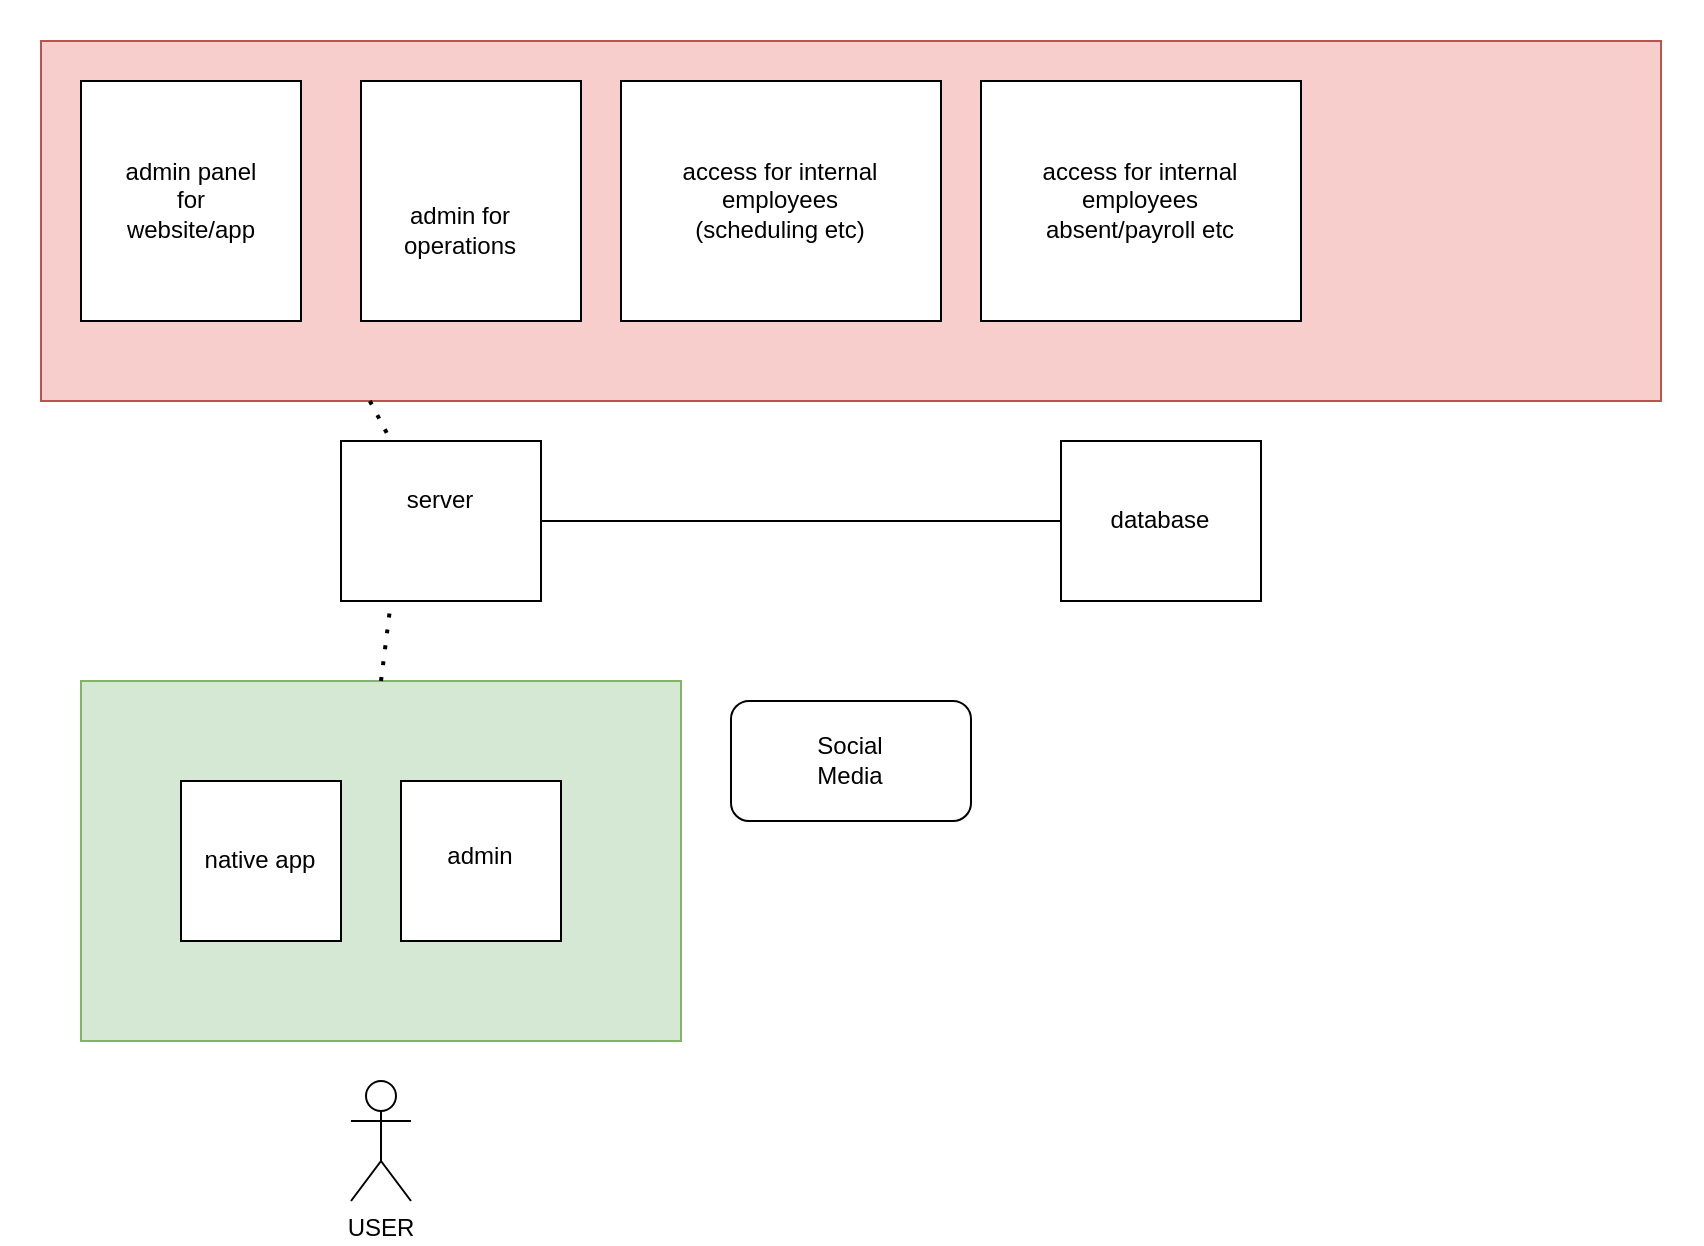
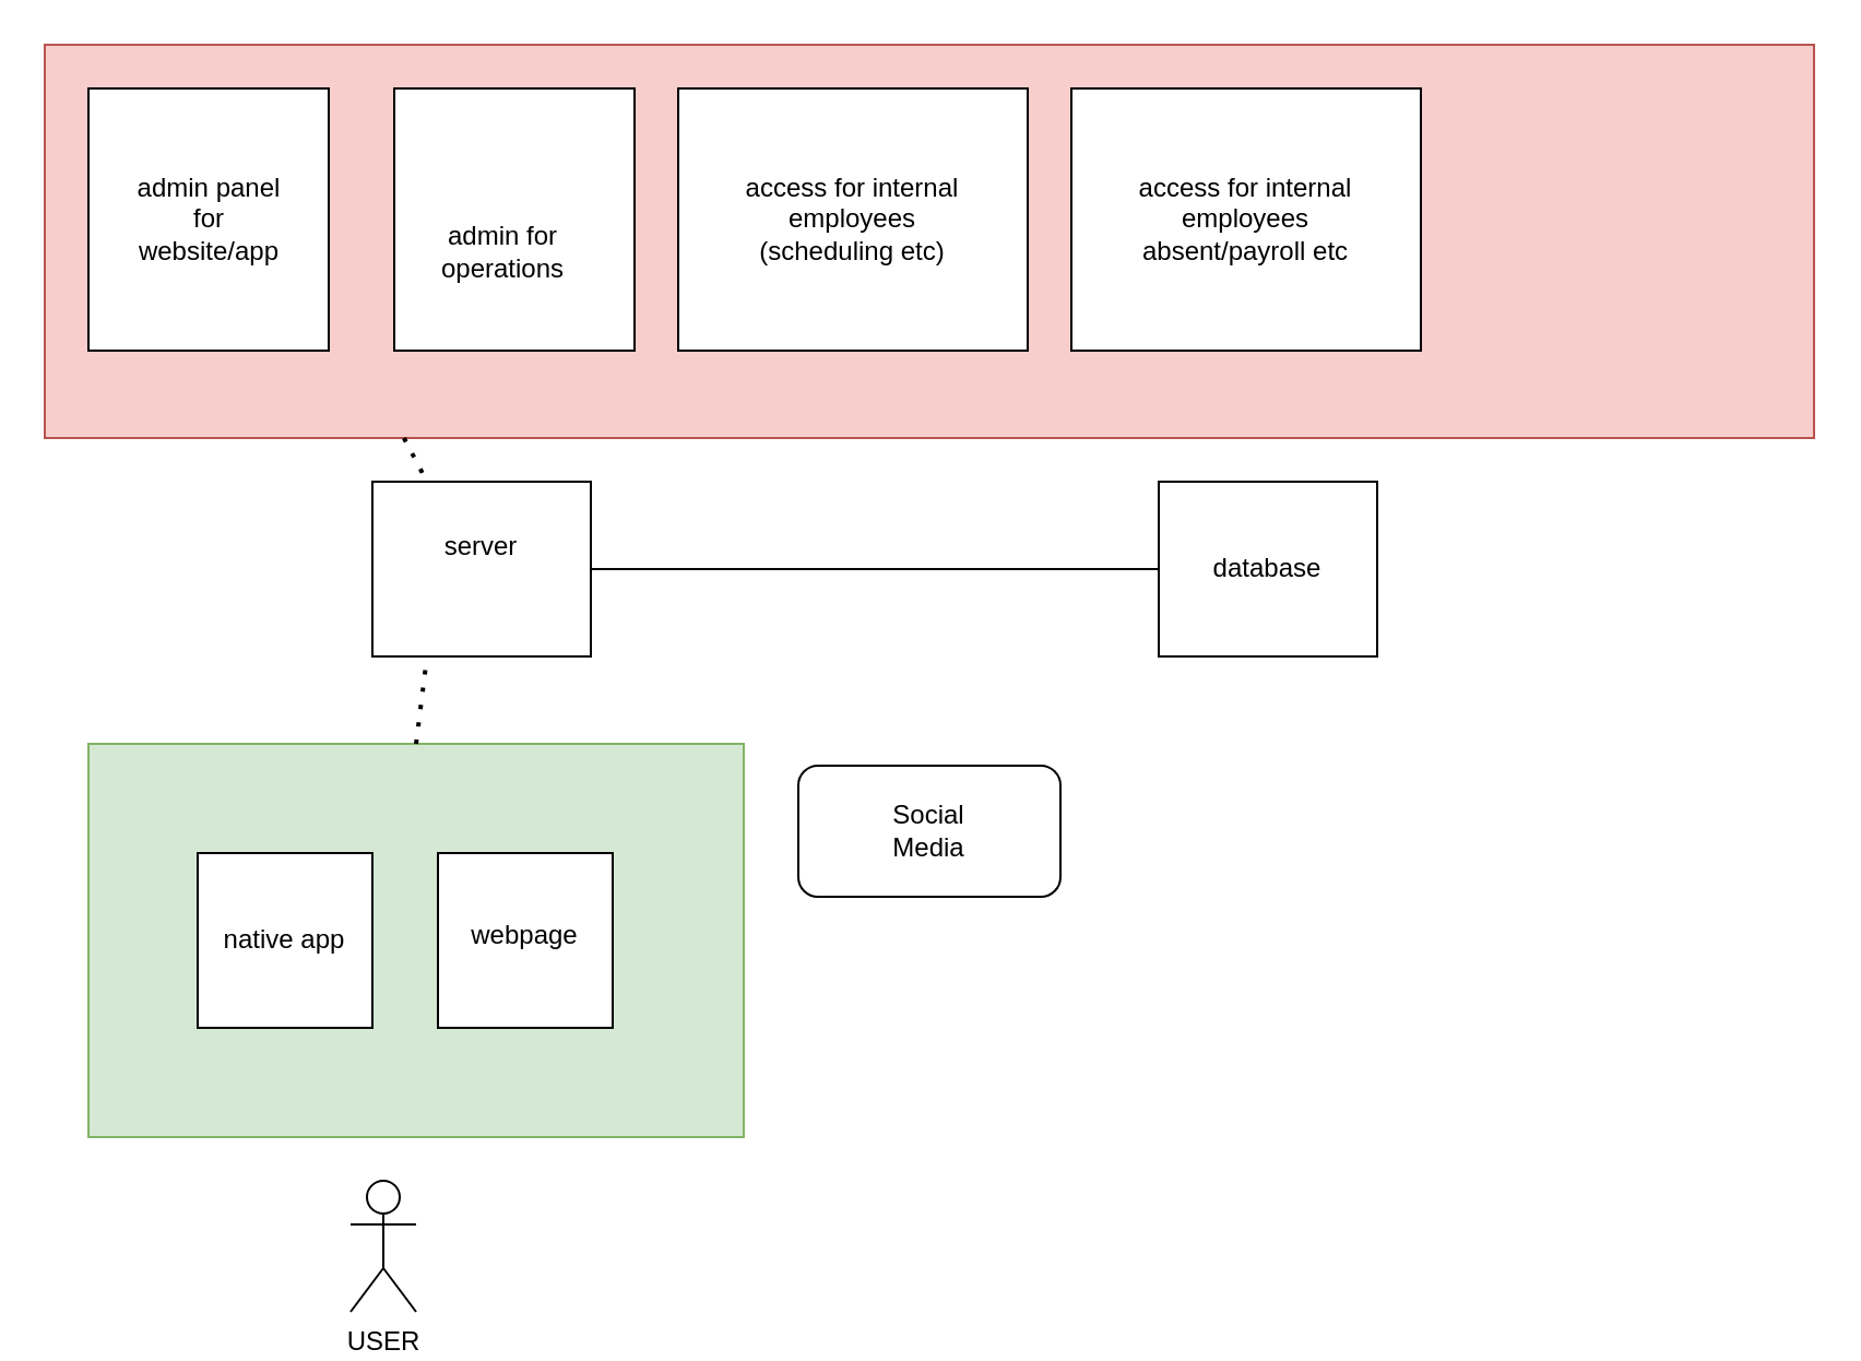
- <mxCell id="20" value="admin" style="text;html=1;strokeColor=none;fillColor=none;align=center;verticalAlign=middle;whiteSpace=wrap;rounded=0;" vertex="1" parent="1"><mxGeometry x="210" y="410" width="60" height="35" as="geometry" /></mxCell>
+ <mxCell id="20" value="webpage" style="text;html=1;strokeColor=none;fillColor=none;align=center;verticalAlign=middle;whiteSpace=wrap;rounded=0;" vertex="1" parent="1"><mxGeometry x="210" y="410" width="60" height="35" as="geometry" /></mxCell>
- <mxCell id="21" value="USER" style="shape=umlActor;verticalLabelPosition=bottom;verticalAlign=top;html=1;outlineConnect=0;" vertex="1" parent="1"><mxGeometry x="175" y="540" width="30" height="60" as="geometry" /></mxCell>
+ <mxCell id="21" value="USER" style="shape=umlActor;verticalLabelPosition=bottom;verticalAlign=top;html=1;outlineConnect=0;" vertex="1" parent="1"><mxGeometry x="160" y="540" width="30" height="60" as="geometry" /></mxCell>
